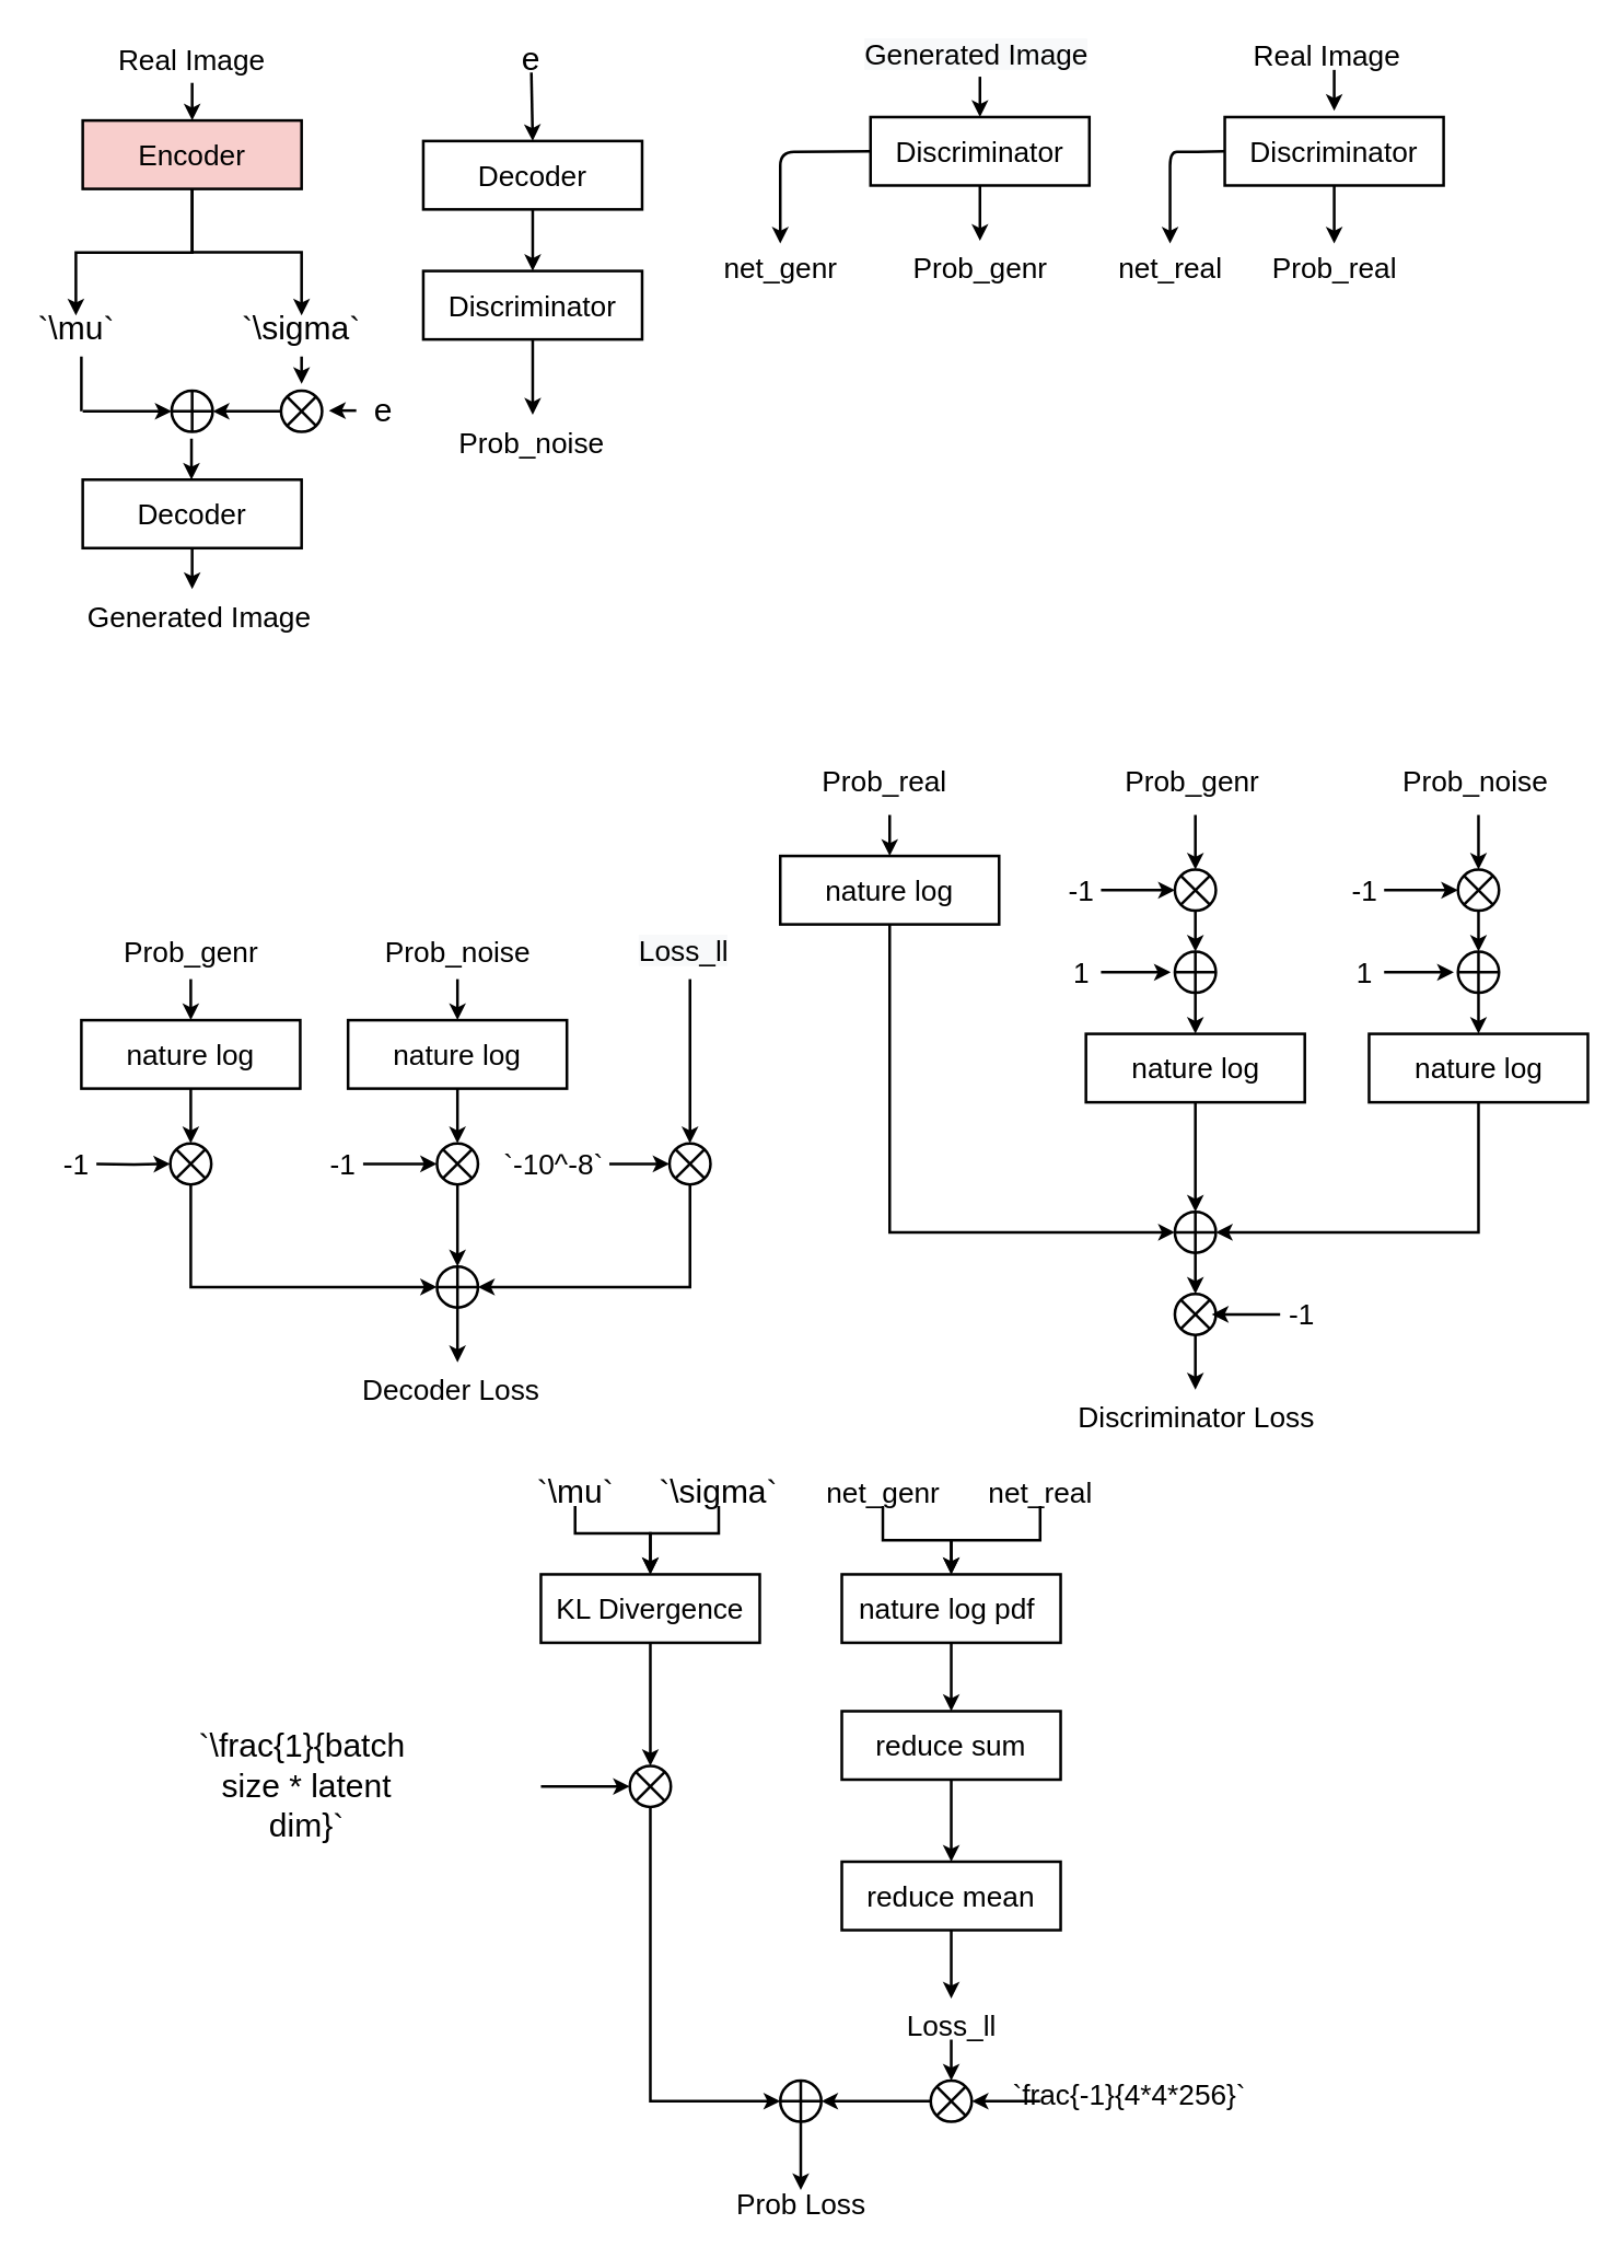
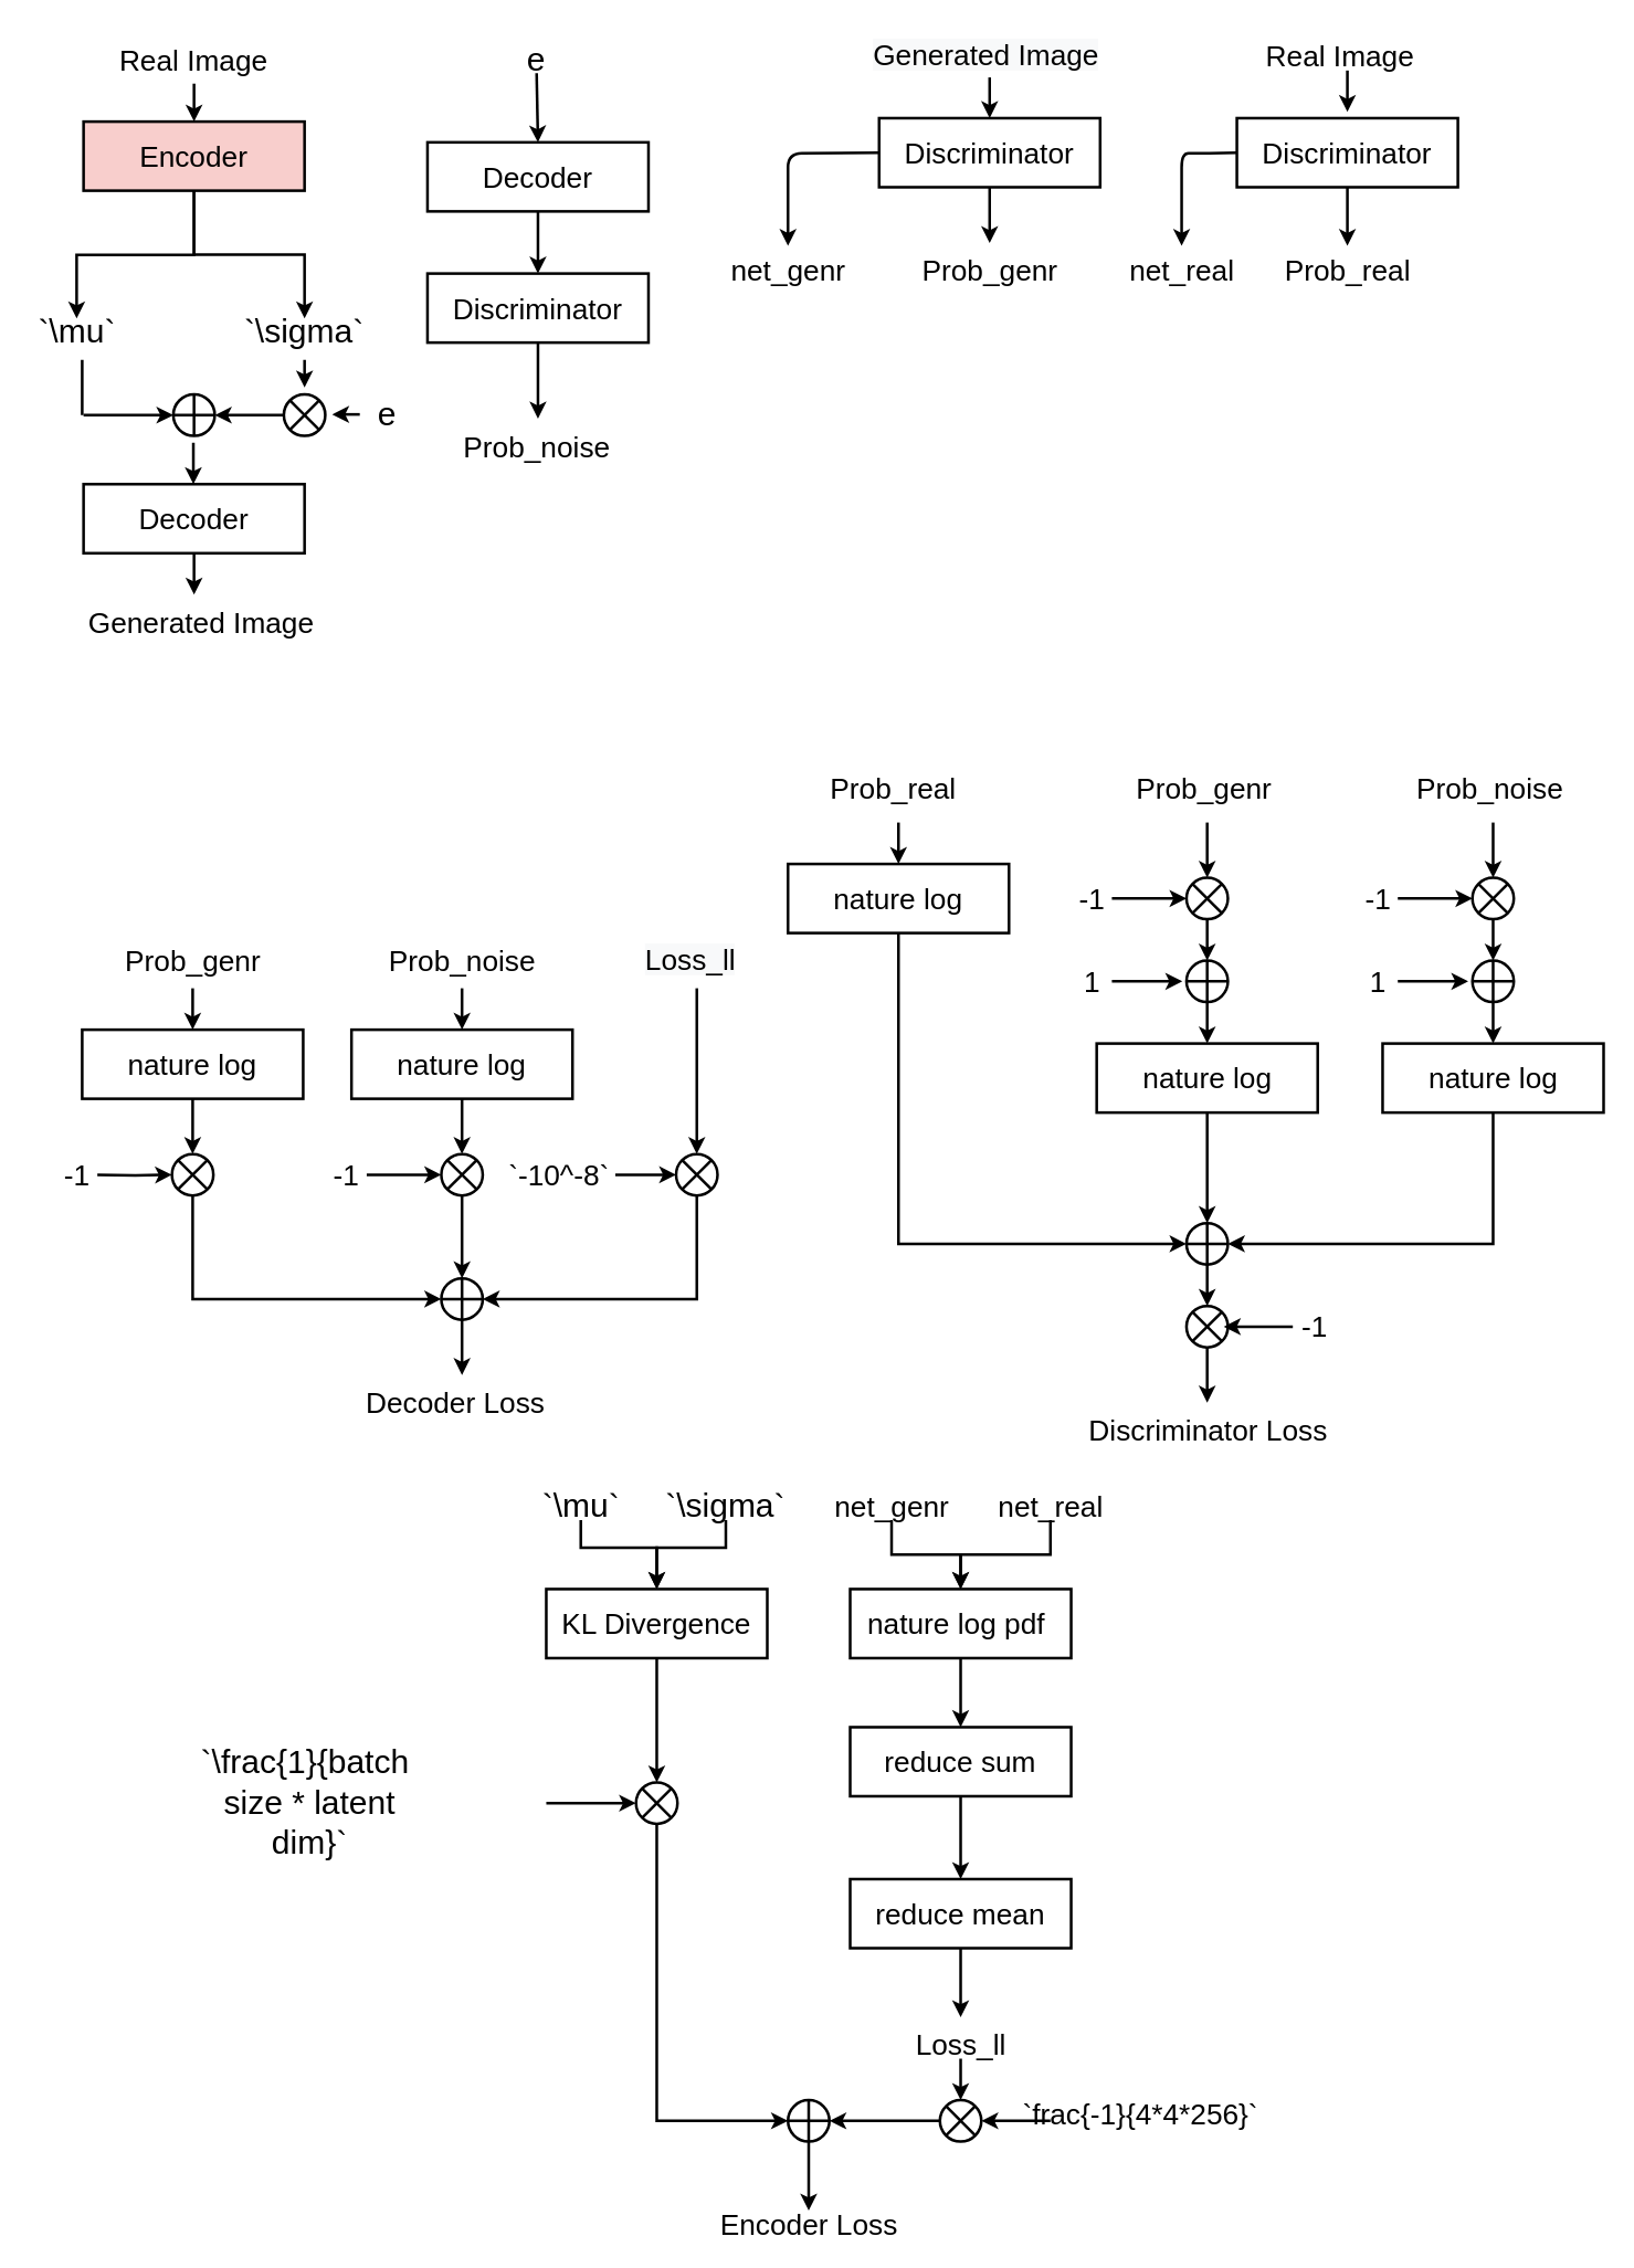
- <mxCell id="68" value="&lt;span style=&quot;font-size: 21px&quot;&gt;Prob Loss&lt;/span&gt;" style="text;html=1;align=center;verticalAlign=middle;resizable=0;points=[];autosize=1;" parent="1" vertex="1"><mxGeometry x="515" y="1600" width="140" height="20" as="geometry" /></mxCell>
+ <mxCell id="68" value="&lt;span style=&quot;font-size: 21px&quot;&gt;Encoder Loss&lt;/span&gt;" style="text;html=1;align=center;verticalAlign=middle;resizable=0;points=[];autosize=1;" parent="1" vertex="1"><mxGeometry x="515" y="1600" width="140" height="20" as="geometry" /></mxCell>
